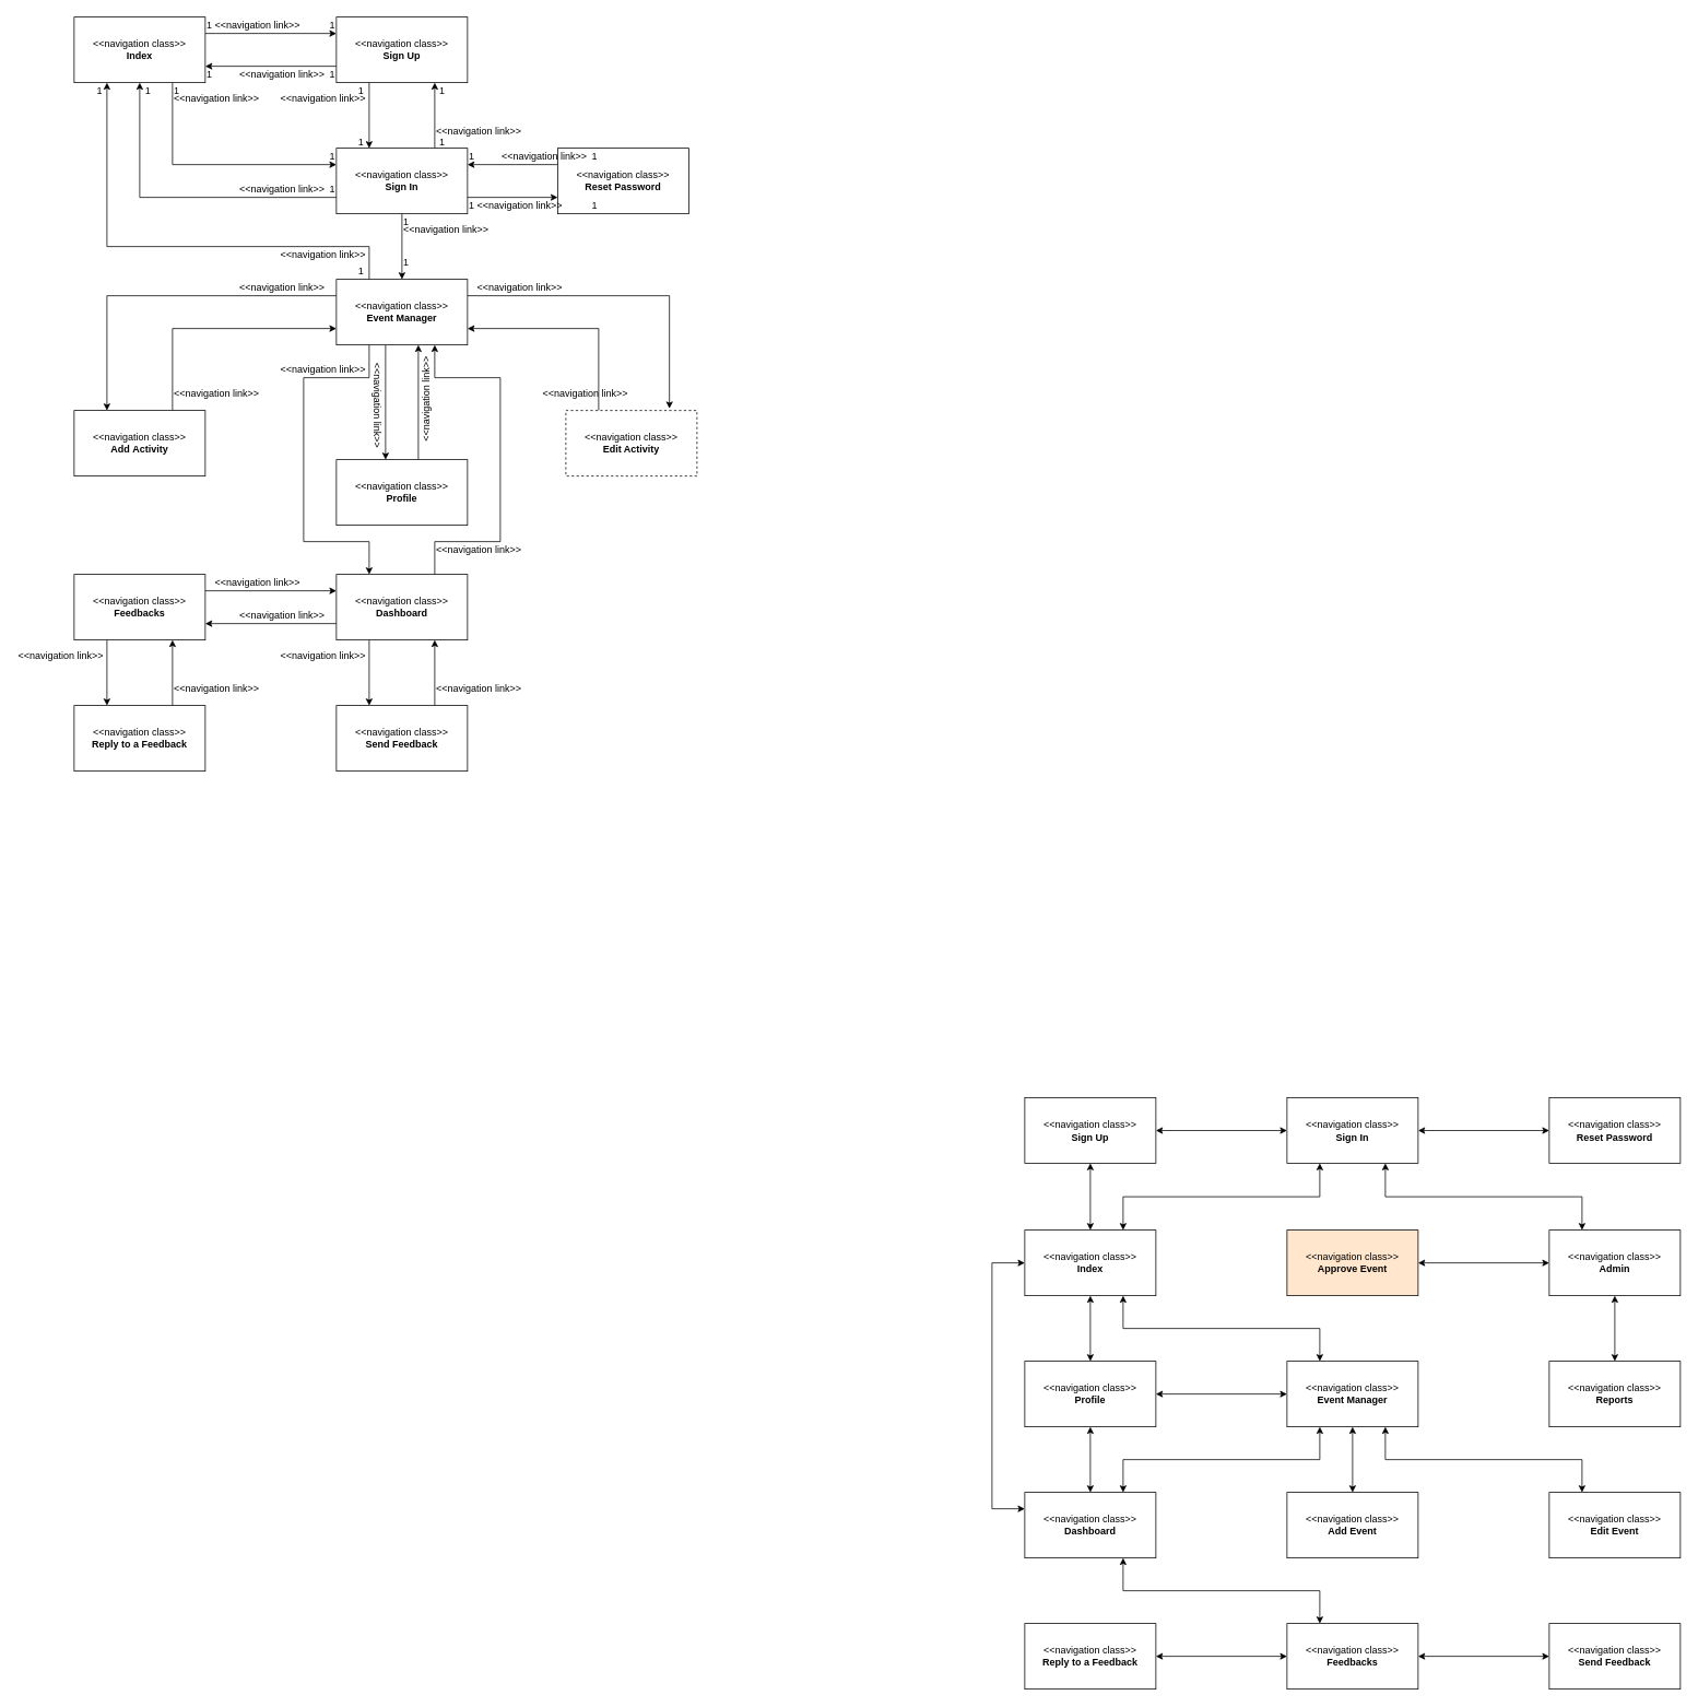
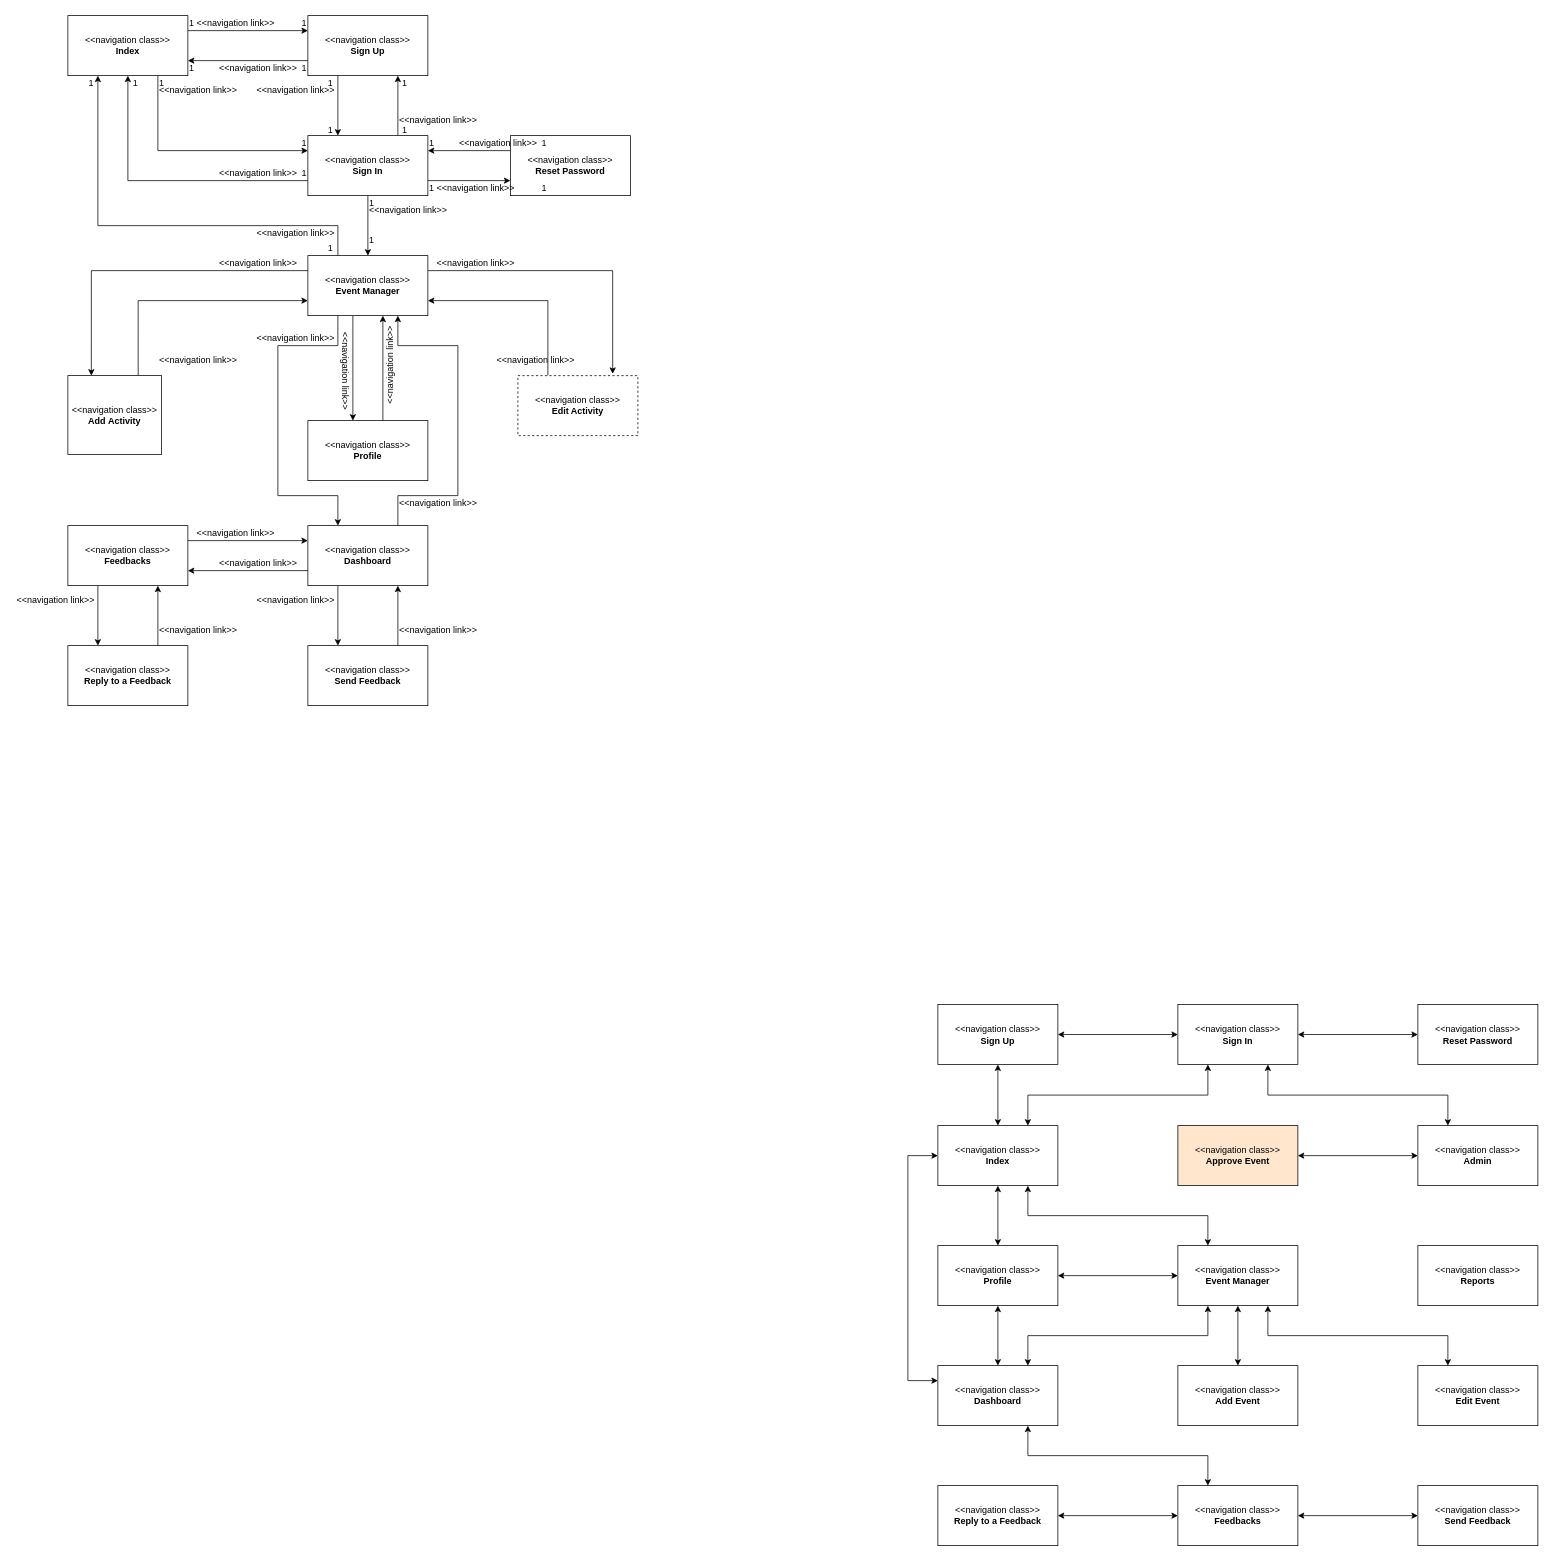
- <mxCell id="20" value="&amp;lt;&amp;lt;navigation class&amp;gt;&amp;gt;&lt;br&gt;&lt;b&gt;Add&amp;nbsp;Activity&lt;/b&gt;" style="rounded=0;whiteSpace=wrap;html=1;" parent="1" vertex="1"><mxGeometry x="90" y="500" width="160" height="80" as="geometry" /></mxCell>
+ <mxCell id="20" value="&amp;lt;&amp;lt;navigation class&amp;gt;&amp;gt;&lt;br&gt;&lt;b&gt;Add&amp;nbsp;Activity&lt;/b&gt;" style="rounded=0;whiteSpace=wrap;html=1;" parent="1" vertex="1"><mxGeometry x="90" y="500" width="125" height="105" as="geometry" /></mxCell>
- <mxCell id="102" style="edgeStyle=orthogonalEdgeStyle;rounded=0;orthogonalLoop=1;jettySize=auto;html=1;exitX=0.5;exitY=1;exitDx=0;exitDy=0;entryX=0.5;entryY=0;entryDx=0;entryDy=0;startArrow=classic;startFill=1;" edge="1" parent="1" source="104" target="106"><mxGeometry relative="1" as="geometry" /></mxCell>
